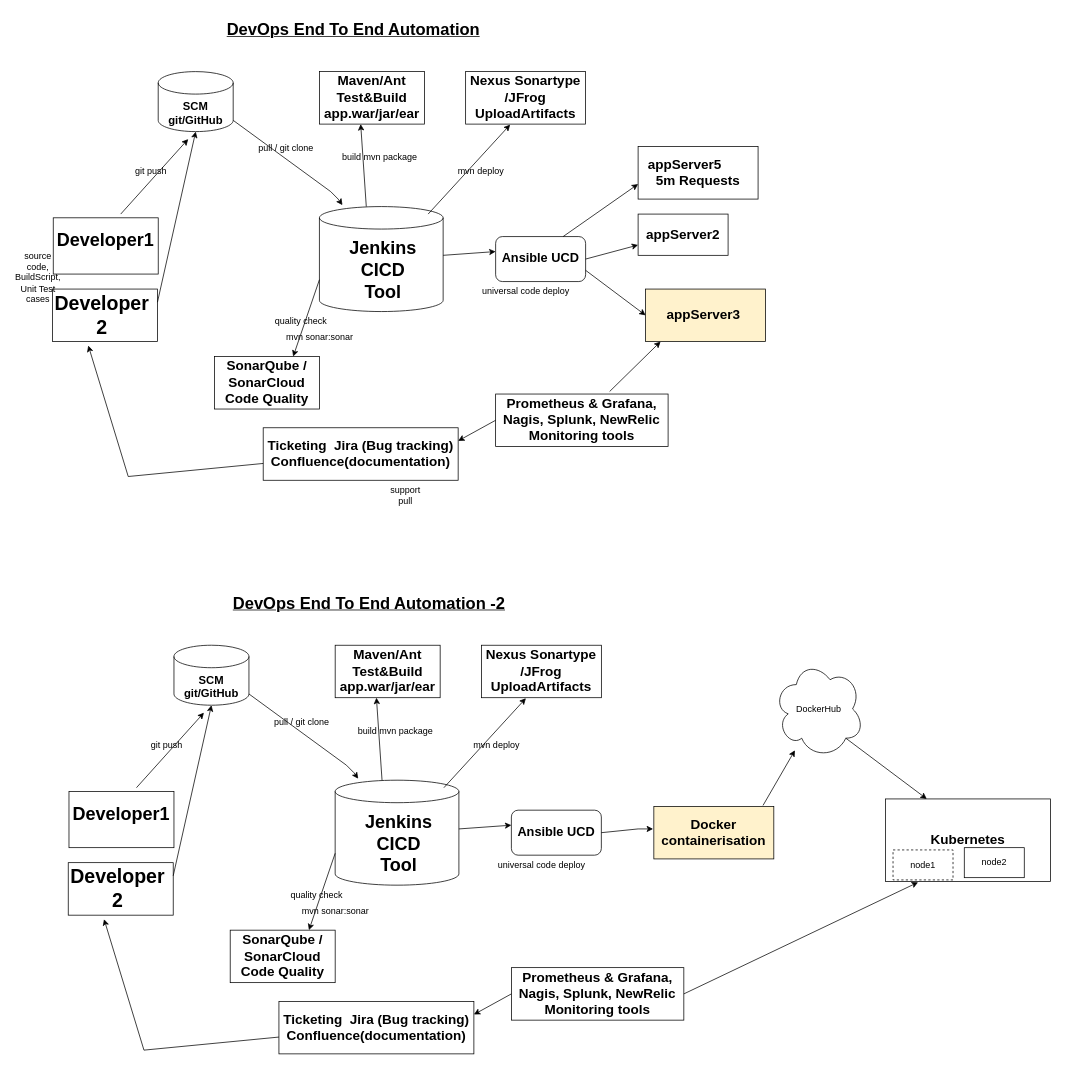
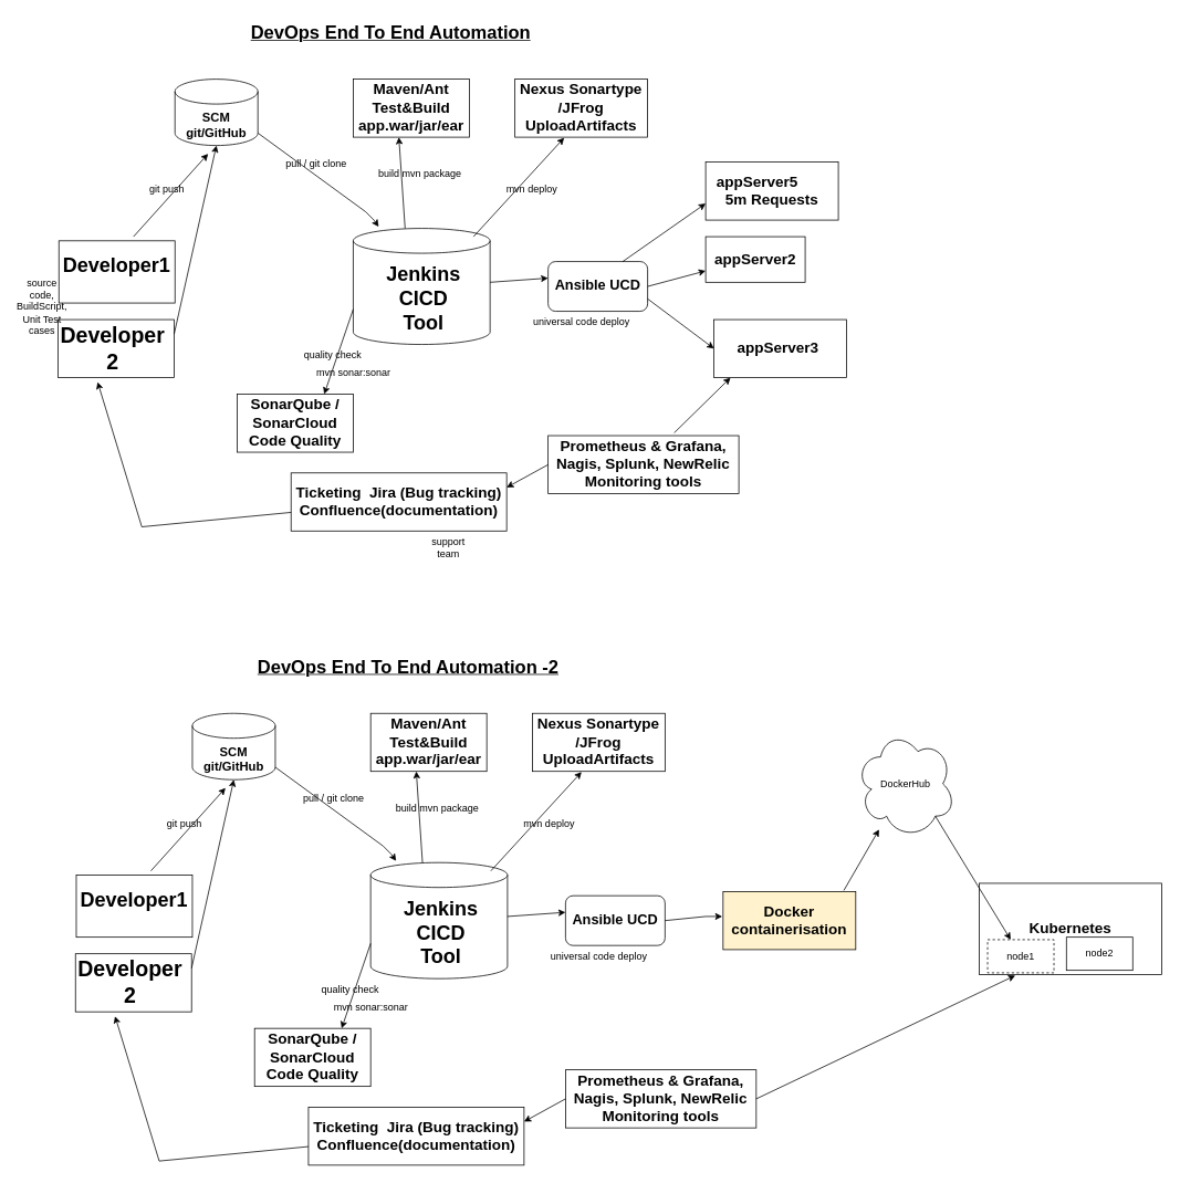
- <mxCell id="22" value="&lt;b style=&quot;border-color: var(--border-color);&quot;&gt;&lt;font style=&quot;border-color: var(--border-color); font-size: 18px;&quot;&gt;appServer3&amp;nbsp;&lt;/font&gt;&lt;/b&gt;" style="rounded=0;whiteSpace=wrap;html=1;fillColor=#fff2cc;" vertex="1" parent="1"><mxGeometry x="860" y="385" width="160" height="70" as="geometry" /></mxCell>
+ <mxCell id="22" value="&lt;b style=&quot;border-color: var(--border-color);&quot;&gt;&lt;font style=&quot;border-color: var(--border-color); font-size: 18px;&quot;&gt;appServer3&amp;nbsp;&lt;/font&gt;&lt;/b&gt;" style="rounded=0;whiteSpace=wrap;html=1;" vertex="1" parent="1"><mxGeometry x="860" y="385" width="160" height="70" as="geometry" /></mxCell>
- <mxCell id="38" value="support pull" style="text;html=1;strokeColor=none;fillColor=none;align=center;verticalAlign=middle;whiteSpace=wrap;rounded=0;" vertex="1" parent="1"><mxGeometry x="510" y="645" width="60" height="30" as="geometry" /></mxCell>
+ <mxCell id="38" value="support team" style="text;html=1;strokeColor=none;fillColor=none;align=center;verticalAlign=middle;whiteSpace=wrap;rounded=0;" vertex="1" parent="1"><mxGeometry x="510" y="645" width="60" height="30" as="geometry" /></mxCell>
- <mxCell id="80" value="" style="endArrow=classic;html=1;rounded=0;entryX=0.25;entryY=0;entryDx=0;entryDy=0;exitX=0.8;exitY=0.8;exitDx=0;exitDy=0;exitPerimeter=0;" edge="1" parent="1" source="76" target="61"><mxGeometry width="50" height="50" relative="1" as="geometry"><mxPoint x="1140" y="990" as="sourcePoint" /><mxPoint x="1190" y="940" as="targetPoint" /></mxGeometry></mxCell>
+ <mxCell id="80" value="" style="endArrow=classic;html=1;rounded=0;exitX=0.8;exitY=0.8;exitDx=0;exitDy=0;exitPerimeter=0;" edge="1" parent="1" source="76" target="77"><mxGeometry width="50" height="50" relative="1" as="geometry"><mxPoint x="1140" y="990" as="sourcePoint" /><mxPoint x="1190" y="940" as="targetPoint" /></mxGeometry></mxCell>
